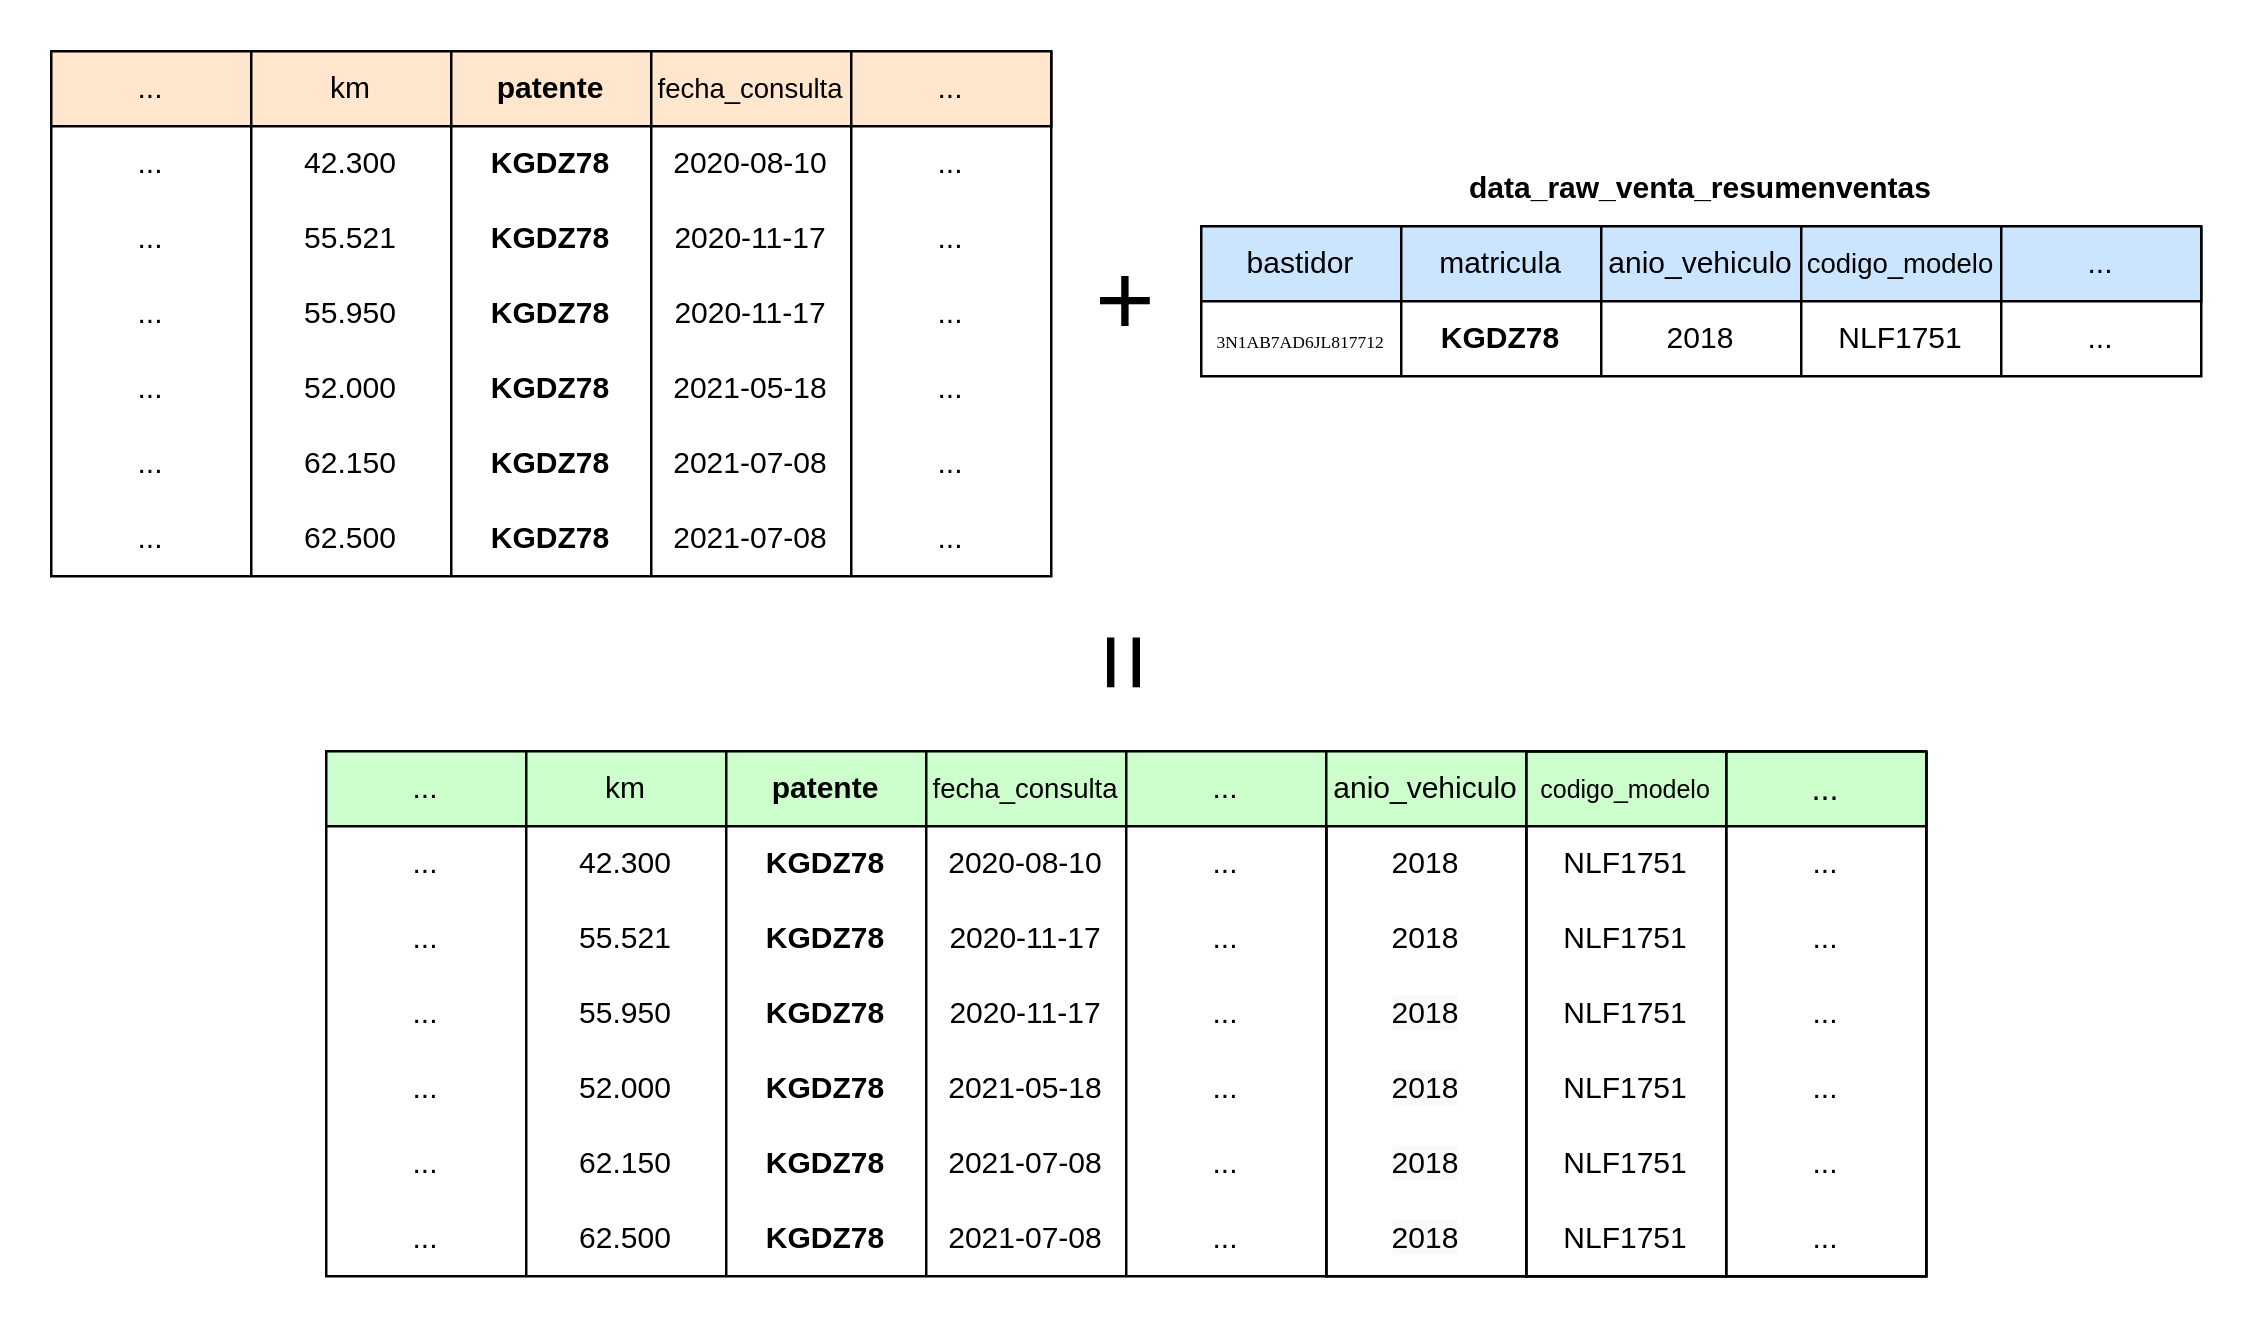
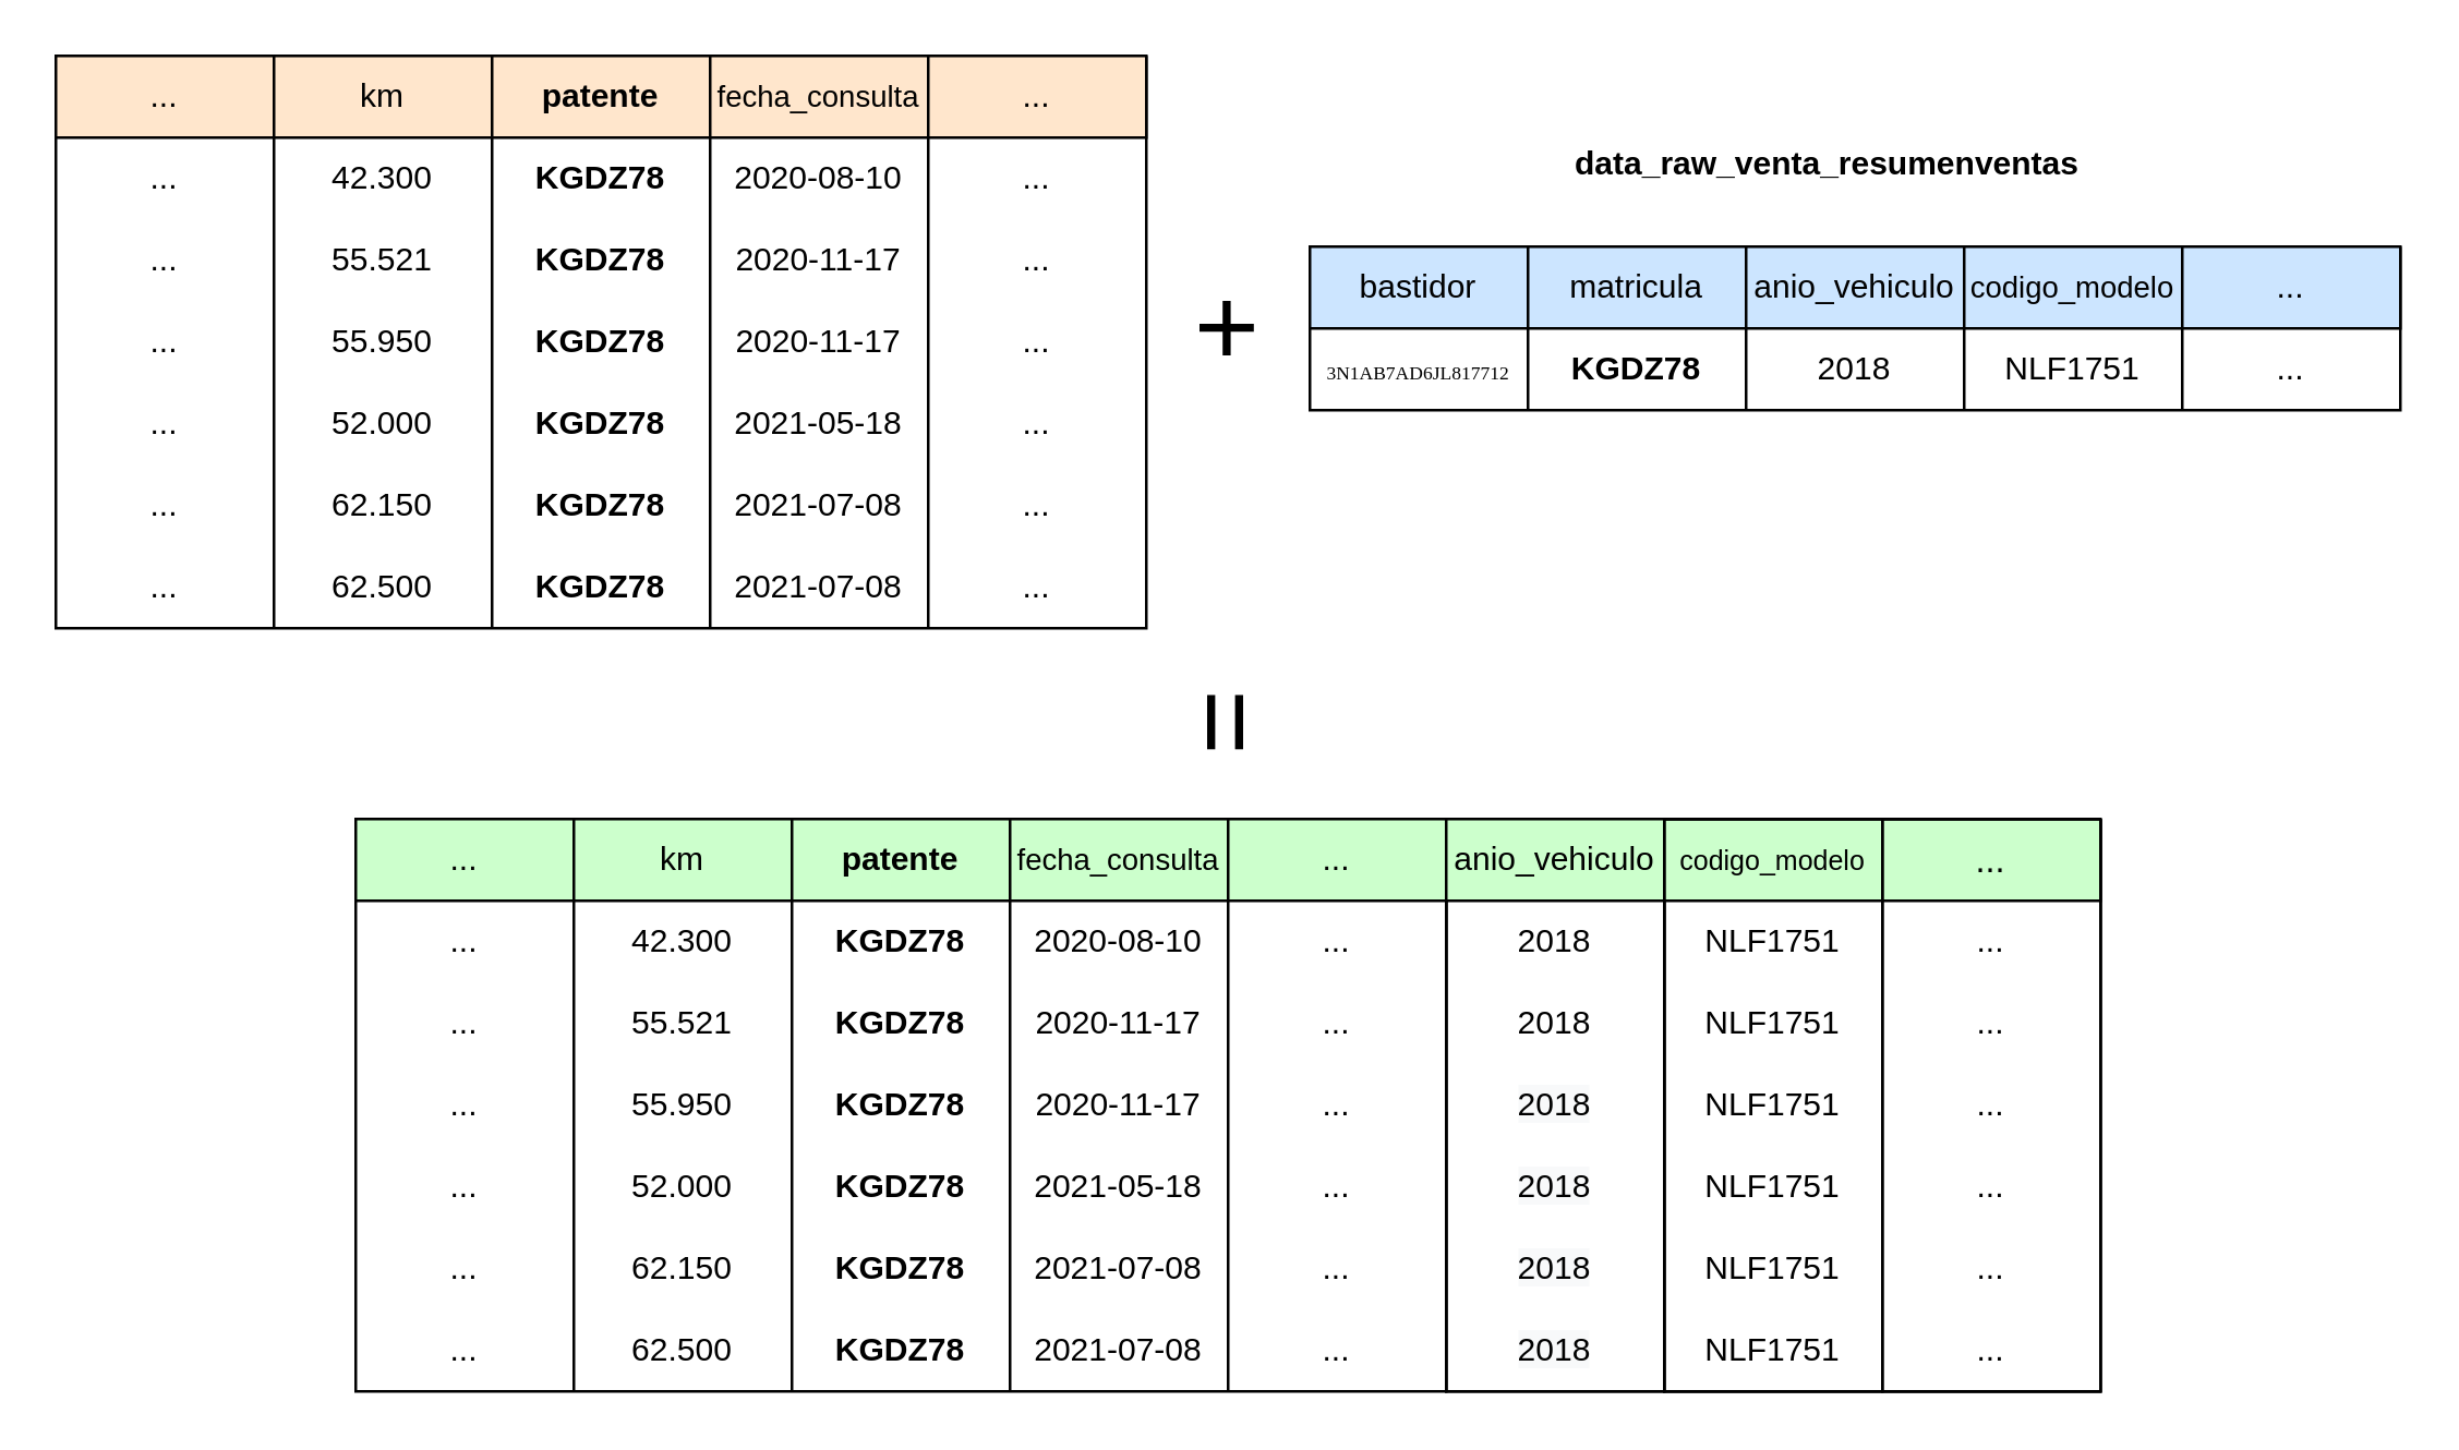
- <mxCell id="131" value="&lt;b&gt;data_raw_venta_resumenventas&lt;br&gt;&lt;/b&gt;" style="text;html=1;strokeColor=none;fillColor=none;align=center;verticalAlign=middle;whiteSpace=wrap;rounded=0;labelBackgroundColor=#FFFFFF;fontSize=12;fontColor=#000000;" vertex="1" parent="1"><mxGeometry x="580" y="60" width="200" height="30" as="geometry" /></mxCell>
+ <mxCell id="131" value="&lt;b&gt;data_raw_venta_resumenventas&lt;br&gt;&lt;/b&gt;" style="text;html=1;strokeColor=none;fillColor=none;align=center;verticalAlign=middle;whiteSpace=wrap;rounded=0;labelBackgroundColor=#FFFFFF;fontSize=12;fontColor=#000000;" vertex="1" parent="1"><mxGeometry x="570" y="45" width="200" height="30" as="geometry" /></mxCell>
